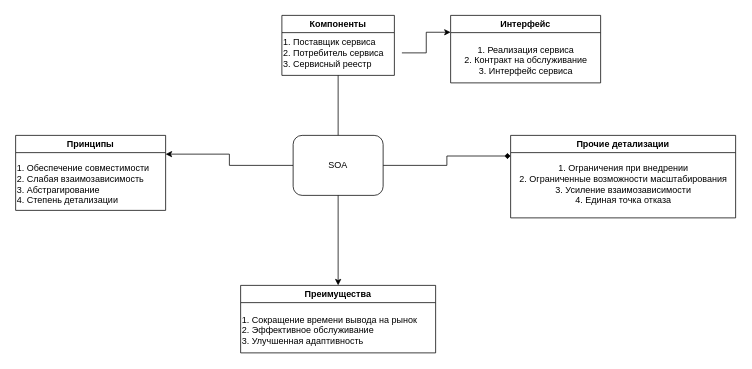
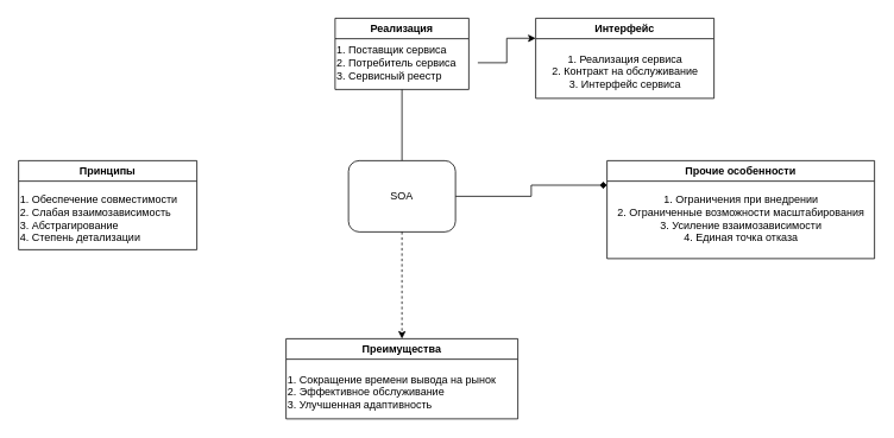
- <mxCell id="11" value="Компоненты" style="swimlane;whiteSpace=wrap;html=1;" vertex="1" parent="1"><mxGeometry x="375" y="20" width="150" height="80" as="geometry" /></mxCell>
+ <mxCell id="11" value="Реализация" style="swimlane;whiteSpace=wrap;html=1;" vertex="1" parent="1"><mxGeometry x="375" y="20" width="150" height="80" as="geometry" /></mxCell>
- <mxCell id="16" value="Прочие детализации" style="swimlane;whiteSpace=wrap;html=1;" vertex="1" parent="1"><mxGeometry x="680" y="180" width="300" height="110" as="geometry" /></mxCell>
+ <mxCell id="16" value="Прочие особенности" style="swimlane;whiteSpace=wrap;html=1;" vertex="1" parent="1"><mxGeometry x="680" y="180" width="300" height="110" as="geometry" /></mxCell>
- <mxCell id="2" style="edgeStyle=orthogonalEdgeStyle;rounded=0;orthogonalLoop=1;jettySize=auto;html=1;entryX=1;entryY=0.25;entryDx=0;entryDy=0;" edge="1" parent="1" source="5" target="9"><mxGeometry relative="1" as="geometry" /></mxCell>
- <mxCell id="6" value="" style="edgeStyle=orthogonalEdgeStyle;rounded=0;orthogonalLoop=1;jettySize=auto;html=1;" edge="1" parent="1" source="5" target="7"><mxGeometry relative="1" as="geometry"><mxPoint x="450" y="260" as="sourcePoint" /><mxPoint x="450" y="340" as="targetPoint" /></mxGeometry></mxCell>
+ <mxCell id="6" value="" style="edgeStyle=orthogonalEdgeStyle;rounded=0;orthogonalLoop=1;jettySize=auto;html=1;dashed=1;" edge="1" parent="1" source="5" target="7"><mxGeometry relative="1" as="geometry"><mxPoint x="450" y="260" as="sourcePoint" /><mxPoint x="450" y="340" as="targetPoint" /></mxGeometry></mxCell>
